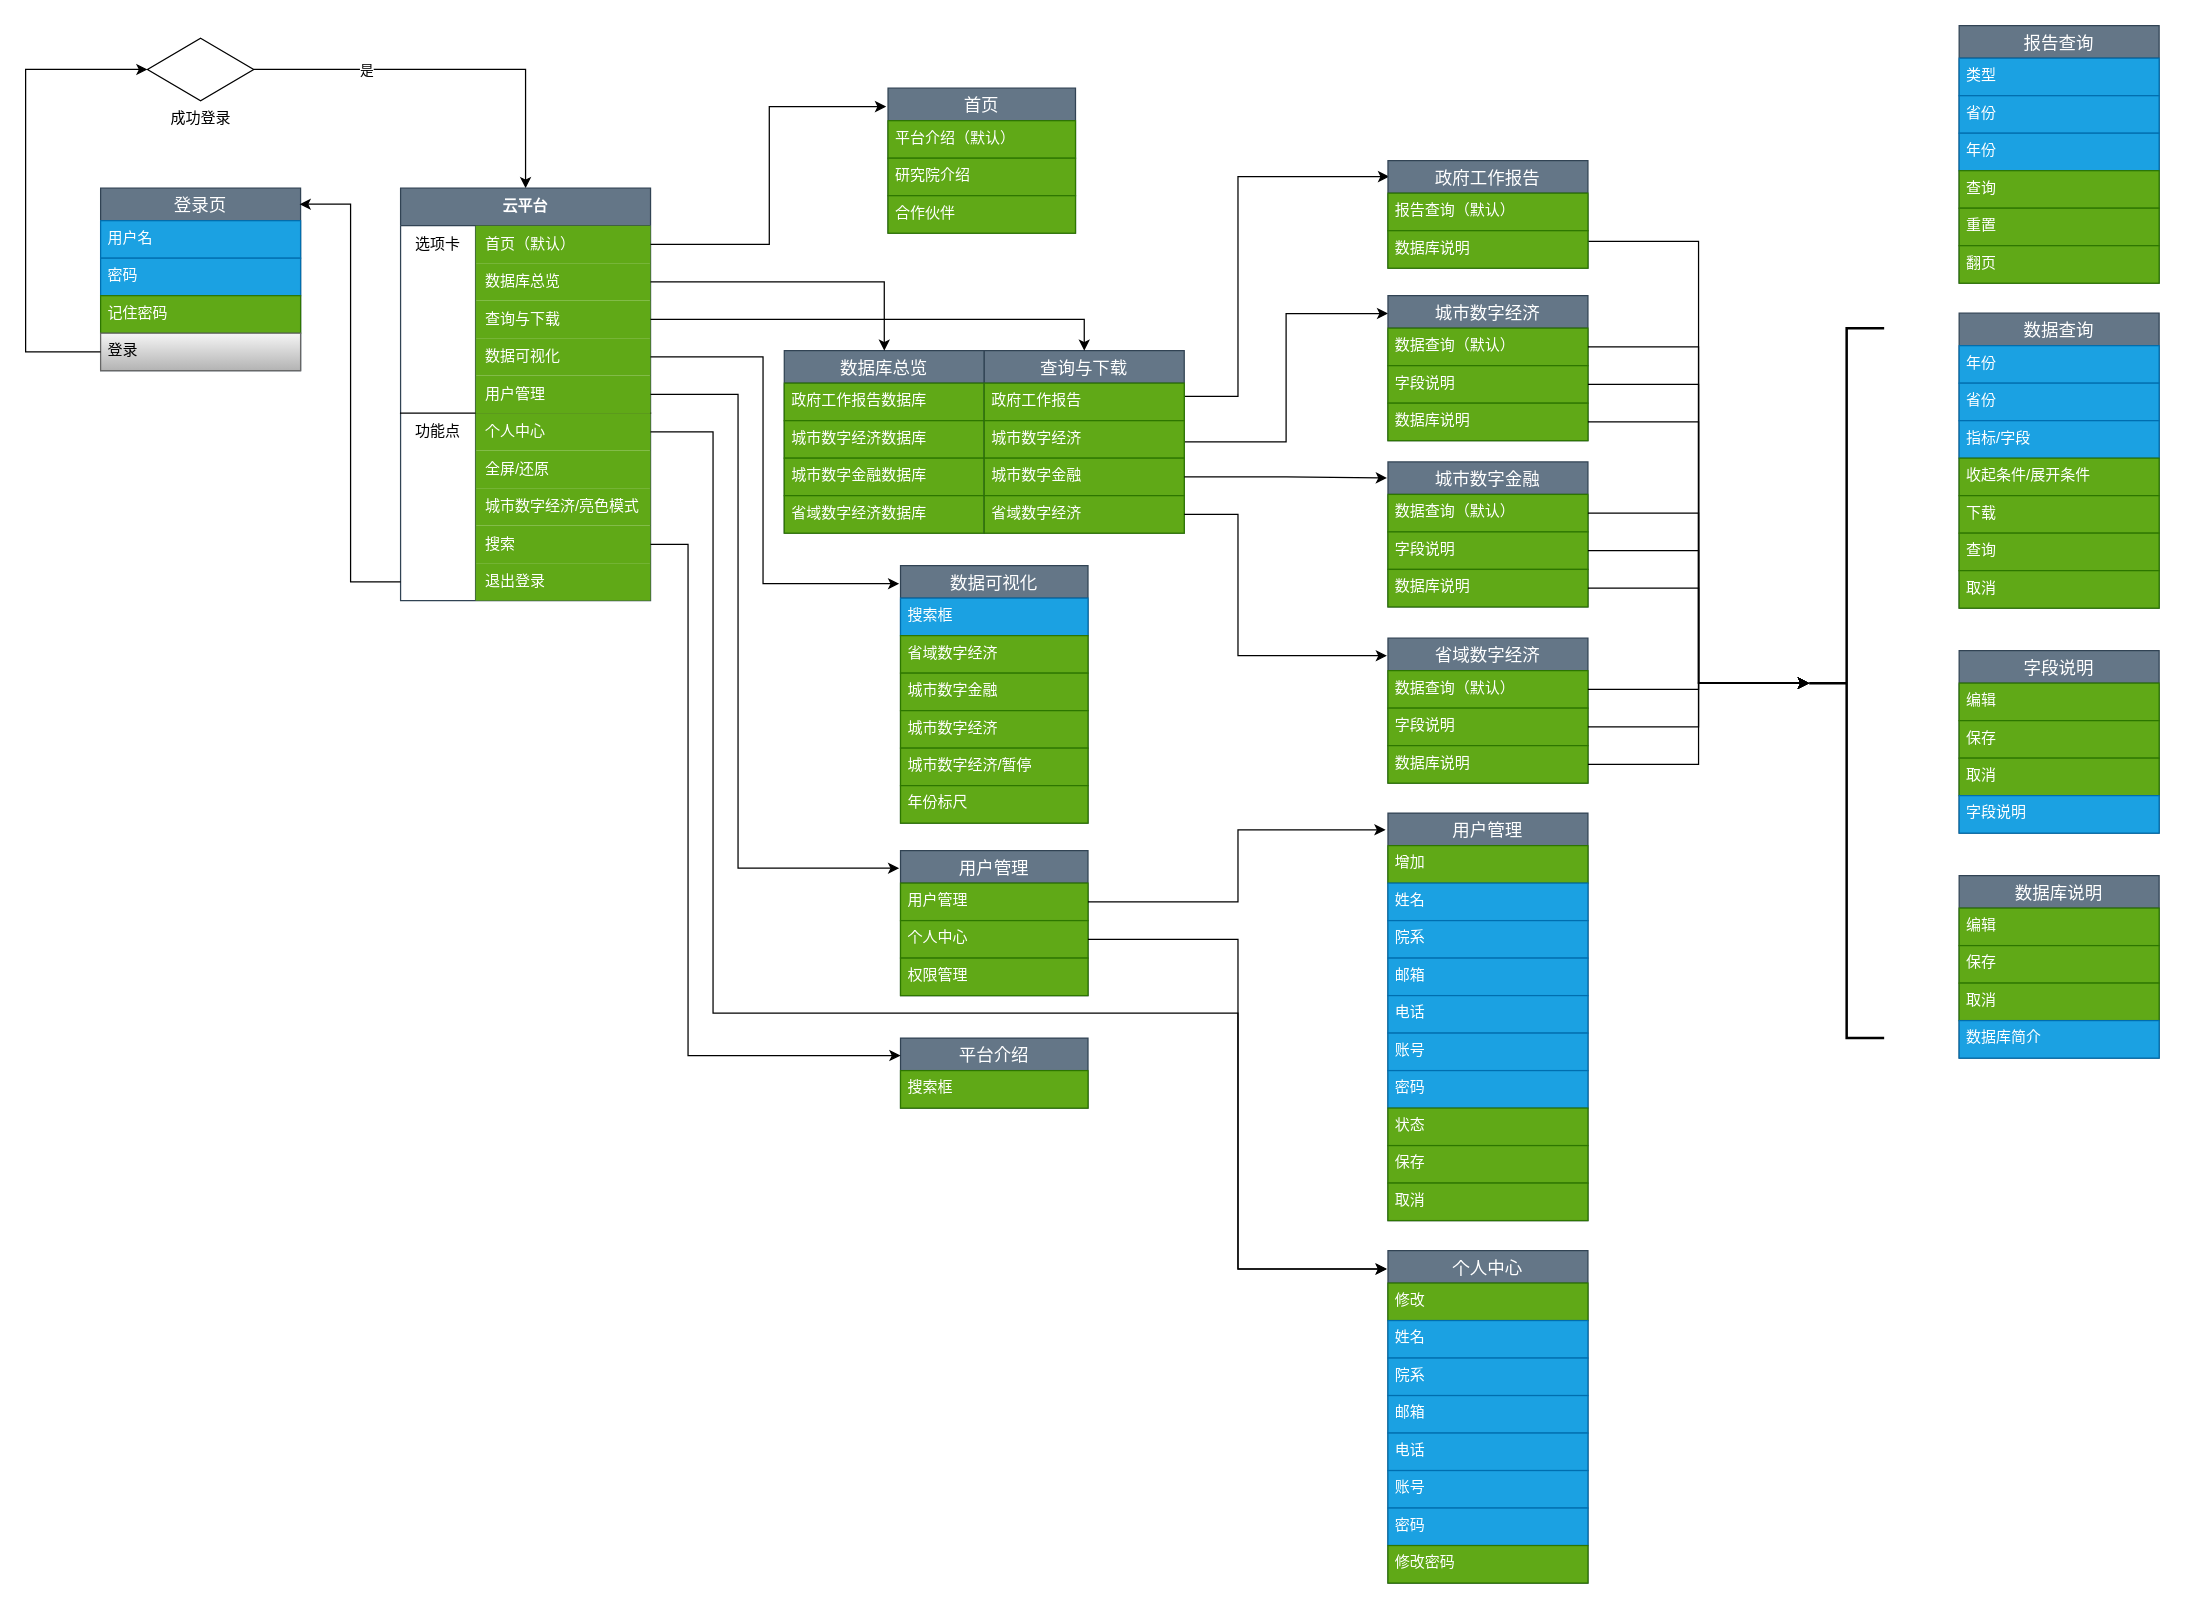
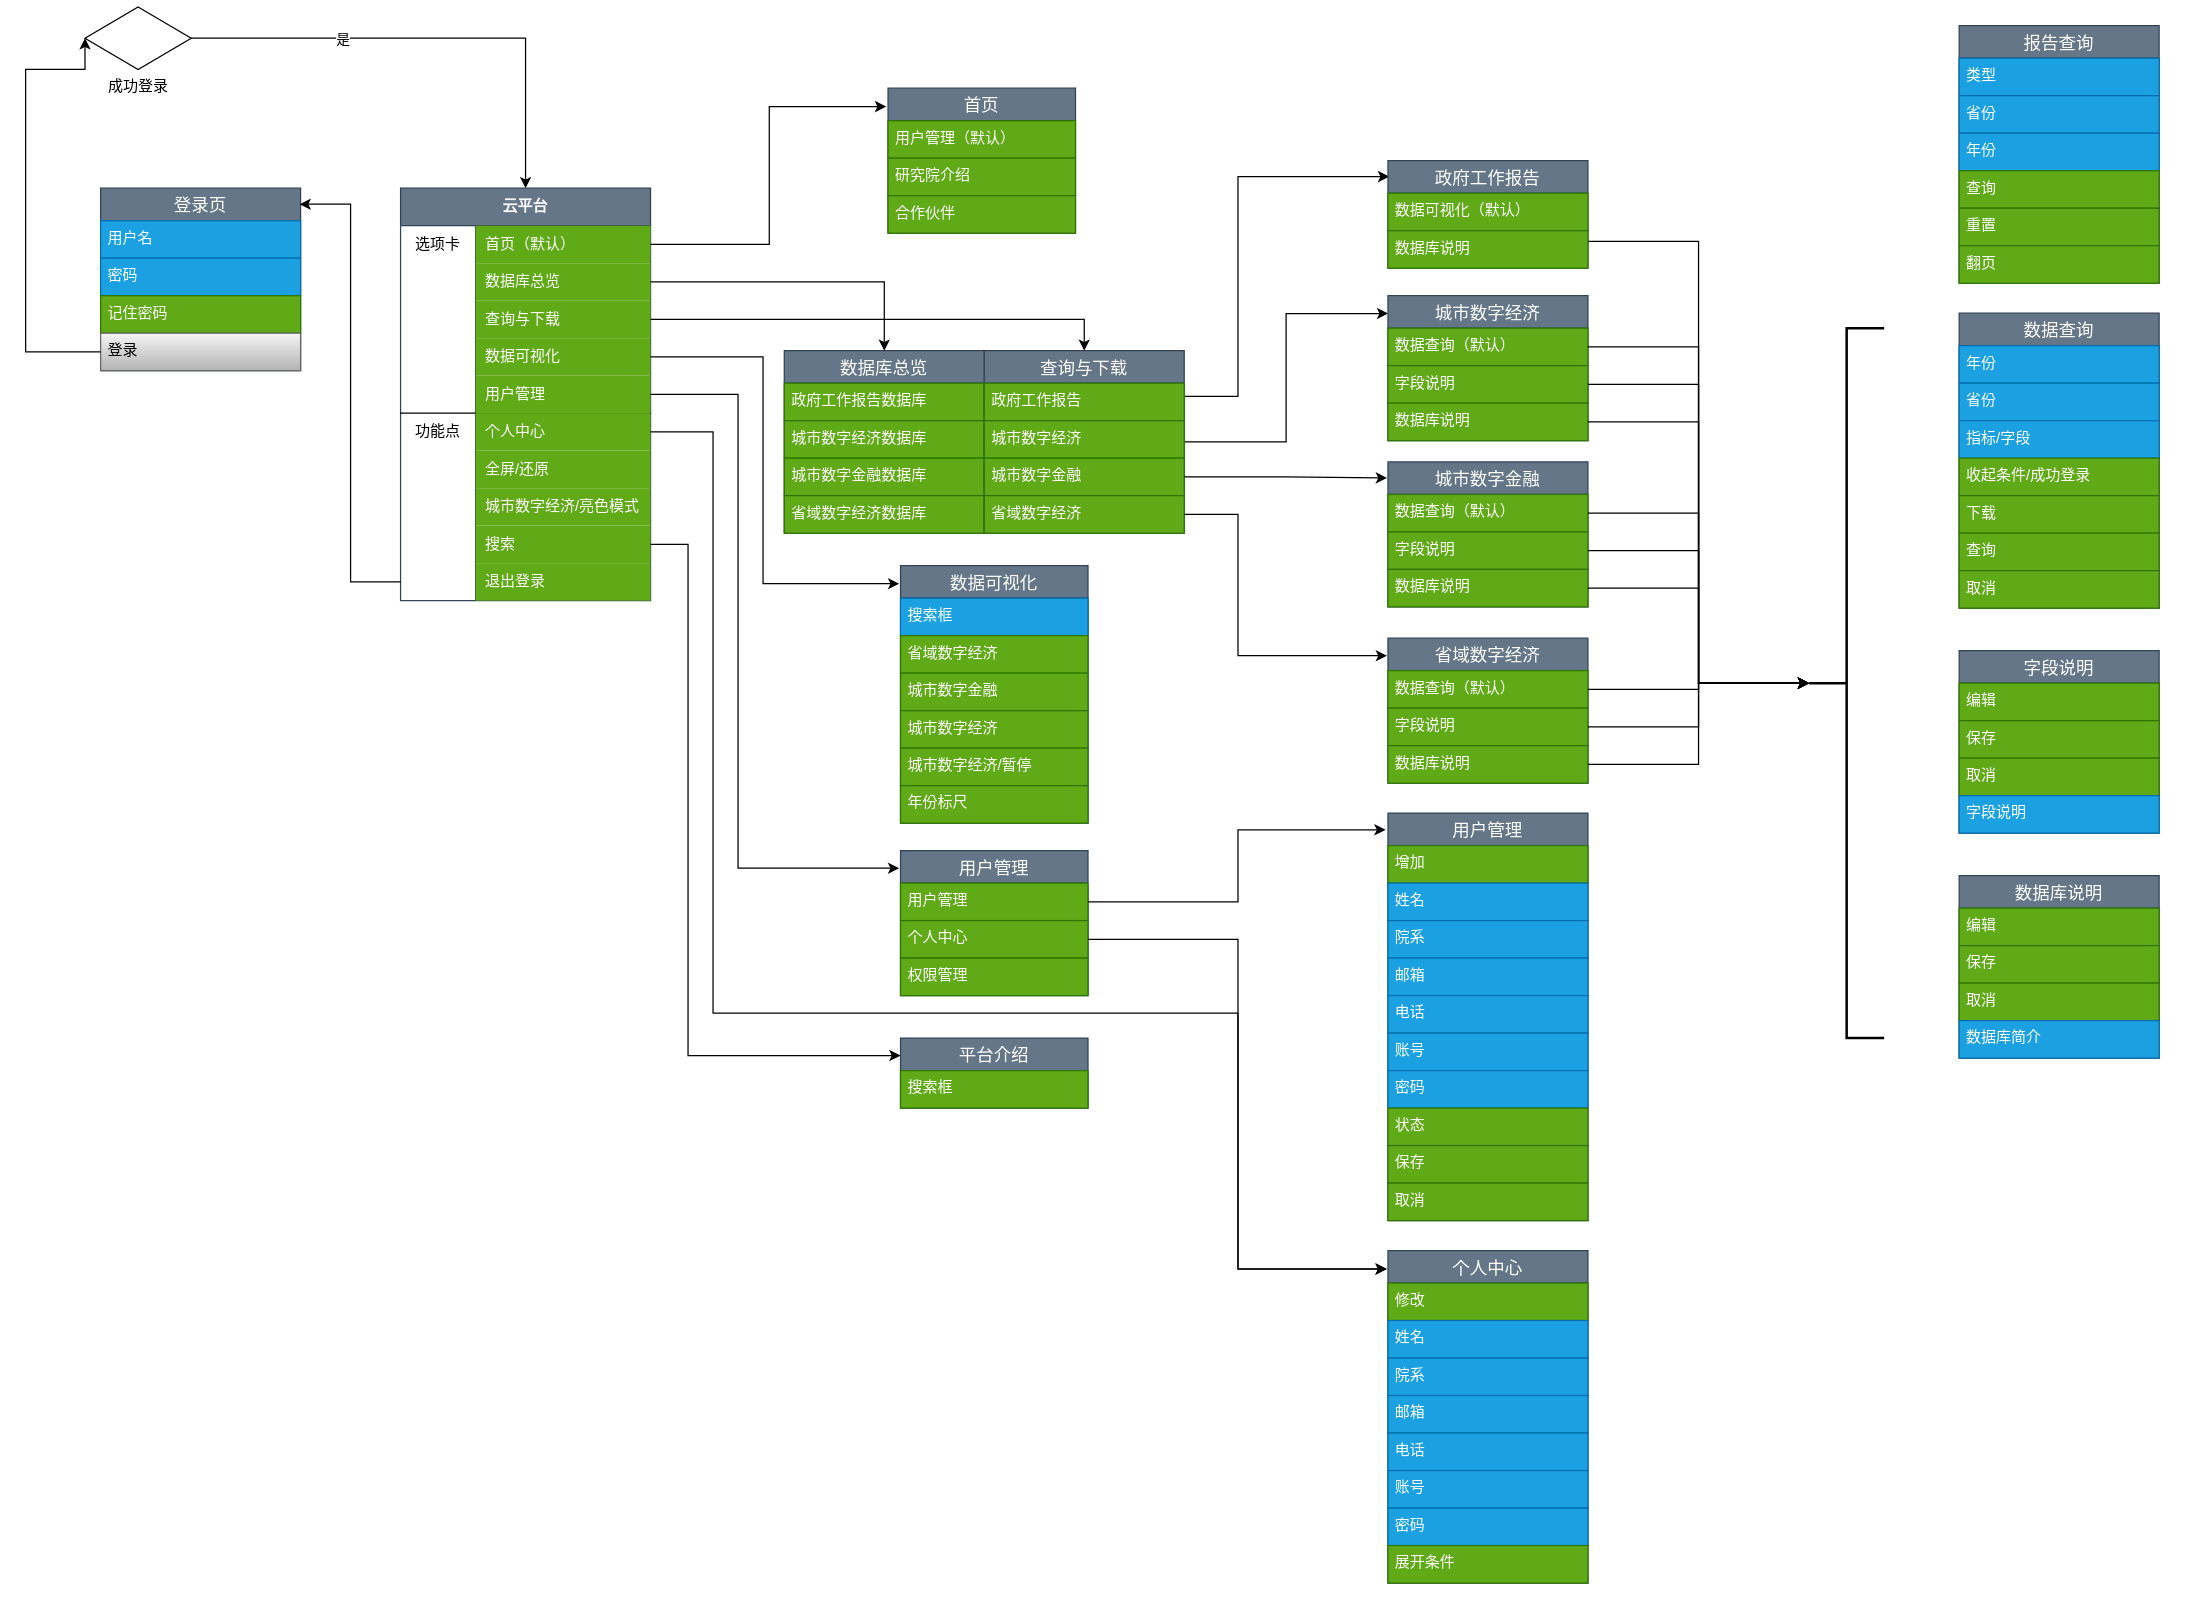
- <mxCell id="9" value="成功登录" style="points=[[0.25,0.25,0],[0.5,0,0],[0.75,0.25,0],[1,0.5,0],[0.75,0.75,0],[0.5,1,0],[0.25,0.75,0],[0,0.5,0]];shape=mxgraph.bpmn.gateway2;html=1;verticalLabelPosition=bottom;labelBackgroundColor=none;verticalAlign=top;align=center;perimeter=rhombusPerimeter;outlineConnect=0;outline=none;symbol=none;" vertex="1" parent="1"><mxGeometry x="117.5" y="30" width="85" height="50" as="geometry" /></mxCell>
+ <mxCell id="9" value="成功登录" style="points=[[0.25,0.25,0],[0.5,0,0],[0.75,0.25,0],[1,0.5,0],[0.75,0.75,0],[0.5,1,0],[0.25,0.75,0],[0,0.5,0]];shape=mxgraph.bpmn.gateway2;html=1;verticalLabelPosition=bottom;labelBackgroundColor=none;verticalAlign=top;align=center;perimeter=rhombusPerimeter;outlineConnect=0;outline=none;symbol=none;" vertex="1" parent="1"><mxGeometry x="67.5" y="5" width="85" height="50" as="geometry" /></mxCell>
- <mxCell id="43" value="平台介绍（默认）" style="text;strokeColor=#2D7600;fillColor=#60a917;spacingLeft=4;spacingRight=4;overflow=hidden;rotatable=0;points=[[0,0.5],[1,0.5]];portConstraint=eastwest;fontSize=12;whiteSpace=wrap;html=1;fontColor=#ffffff;" vertex="1" parent="42"><mxGeometry y="26" width="150" height="30" as="geometry" /></mxCell>
+ <mxCell id="43" value="用户管理（默认）" style="text;strokeColor=#2D7600;fillColor=#60a917;spacingLeft=4;spacingRight=4;overflow=hidden;rotatable=0;points=[[0,0.5],[1,0.5]];portConstraint=eastwest;fontSize=12;whiteSpace=wrap;html=1;fontColor=#ffffff;" vertex="1" parent="42"><mxGeometry y="26" width="150" height="30" as="geometry" /></mxCell>
- <mxCell id="65" value="报告查询（默认）" style="text;strokeColor=#2D7600;fillColor=#60a917;spacingLeft=4;spacingRight=4;overflow=hidden;rotatable=0;points=[[0,0.5],[1,0.5]];portConstraint=eastwest;fontSize=12;whiteSpace=wrap;html=1;fontColor=#ffffff;" vertex="1" parent="64"><mxGeometry y="26" width="160" height="30" as="geometry" /></mxCell>
+ <mxCell id="65" value="数据可视化（默认）" style="text;strokeColor=#2D7600;fillColor=#60a917;spacingLeft=4;spacingRight=4;overflow=hidden;rotatable=0;points=[[0,0.5],[1,0.5]];portConstraint=eastwest;fontSize=12;whiteSpace=wrap;html=1;fontColor=#ffffff;" vertex="1" parent="64"><mxGeometry y="26" width="160" height="30" as="geometry" /></mxCell>
- <mxCell id="71" value="收起条件/展开条件" style="text;strokeColor=#2D7600;fillColor=#60a917;spacingLeft=4;spacingRight=4;overflow=hidden;rotatable=0;points=[[0,0.5],[1,0.5]];portConstraint=eastwest;fontSize=12;whiteSpace=wrap;html=1;fontColor=#ffffff;" vertex="1" parent="67"><mxGeometry y="116" width="160" height="30" as="geometry" /></mxCell>
+ <mxCell id="71" value="收起条件/成功登录" style="text;strokeColor=#2D7600;fillColor=#60a917;spacingLeft=4;spacingRight=4;overflow=hidden;rotatable=0;points=[[0,0.5],[1,0.5]];portConstraint=eastwest;fontSize=12;whiteSpace=wrap;html=1;fontColor=#ffffff;" vertex="1" parent="67"><mxGeometry y="116" width="160" height="30" as="geometry" /></mxCell>
- <mxCell id="134" value="修改密码" style="text;strokeColor=#2D7600;fillColor=#60a917;spacingLeft=4;spacingRight=4;overflow=hidden;rotatable=0;points=[[0,0.5],[1,0.5]];portConstraint=eastwest;fontSize=12;whiteSpace=wrap;html=1;fontColor=#ffffff;" vertex="1" parent="126"><mxGeometry y="236" width="160" height="30" as="geometry" /></mxCell>
+ <mxCell id="134" value="展开条件" style="text;strokeColor=#2D7600;fillColor=#60a917;spacingLeft=4;spacingRight=4;overflow=hidden;rotatable=0;points=[[0,0.5],[1,0.5]];portConstraint=eastwest;fontSize=12;whiteSpace=wrap;html=1;fontColor=#ffffff;" vertex="1" parent="126"><mxGeometry y="236" width="160" height="30" as="geometry" /></mxCell>
